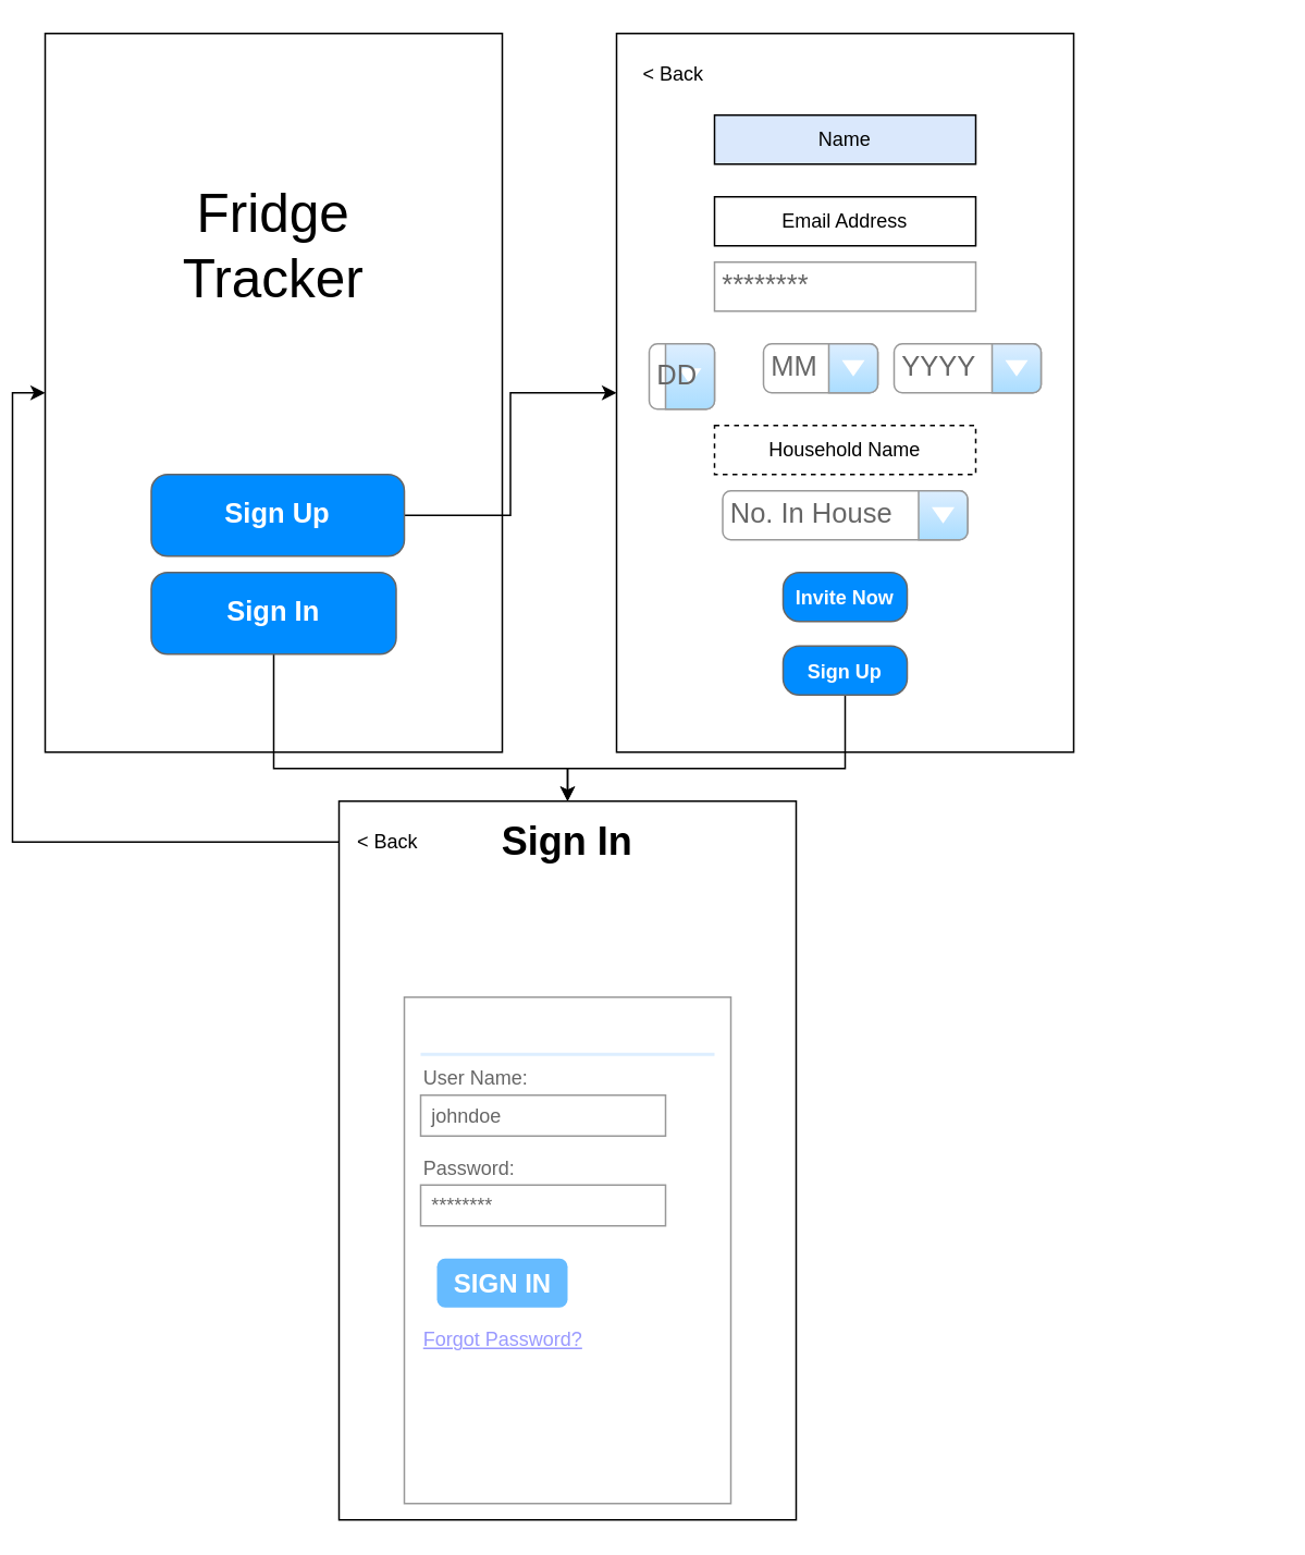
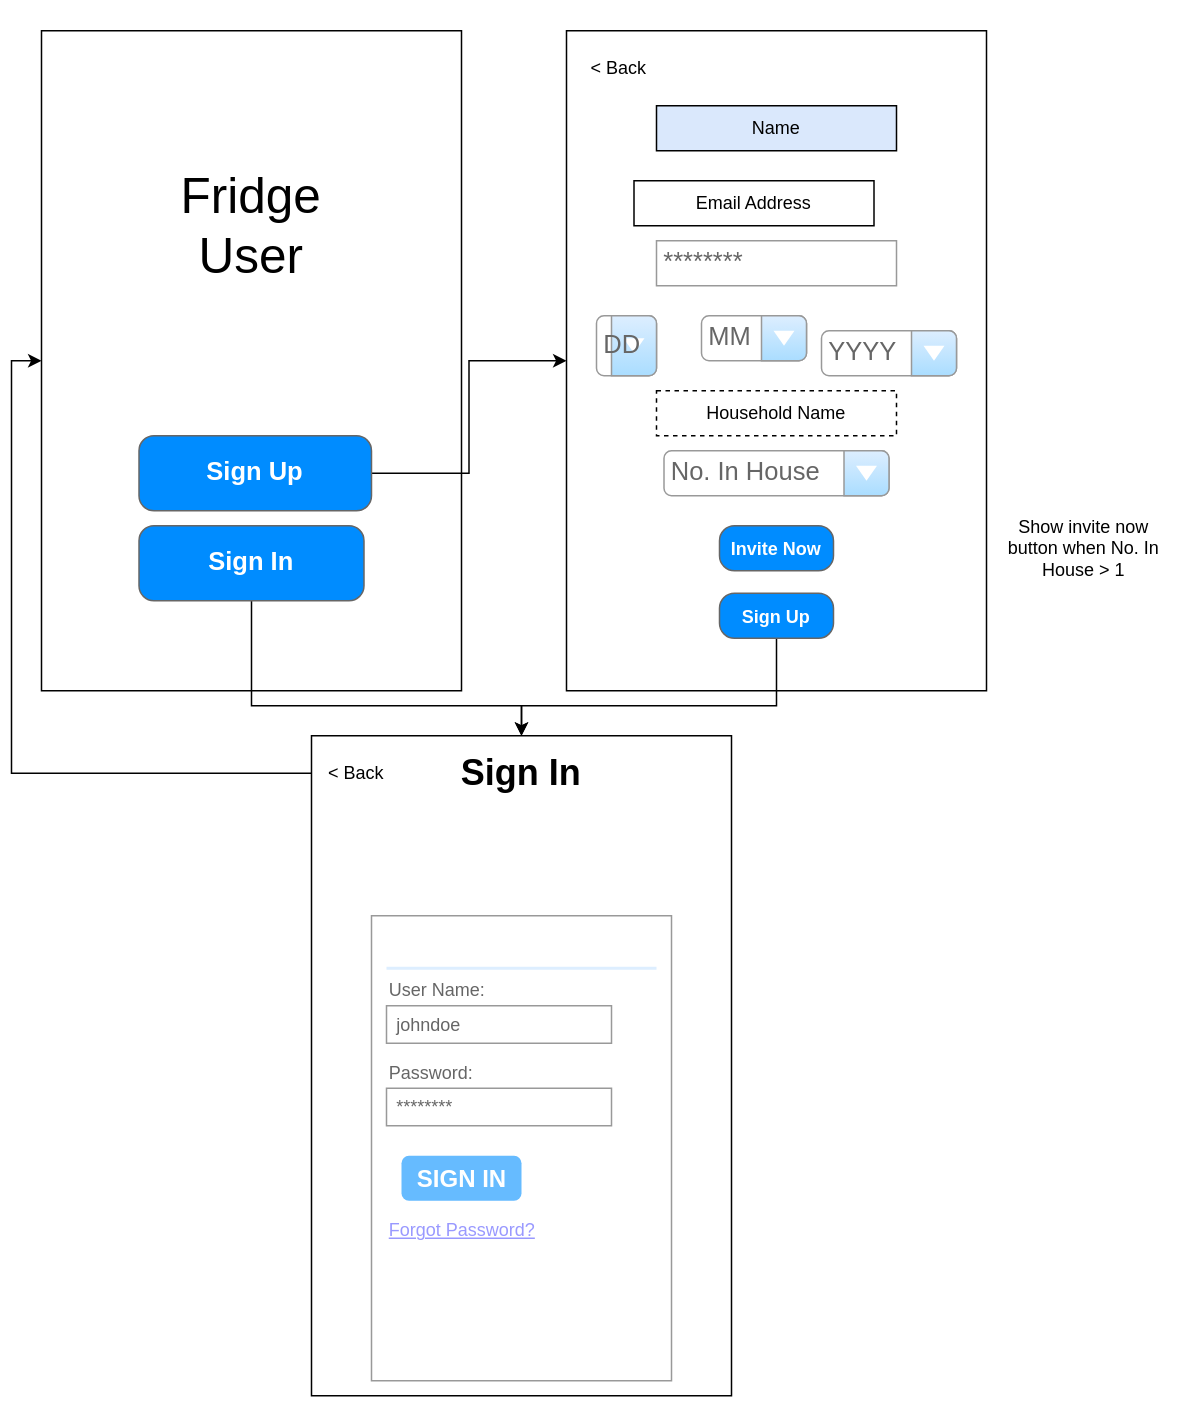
- <mxCell id="10" value="Email Address" style="rounded=0;whiteSpace=wrap;html=1;" vertex="1" parent="1"><mxGeometry x="430" y="120" width="160" height="30" as="geometry" /></mxCell>
+ <mxCell id="10" value="Email Address" style="rounded=0;whiteSpace=wrap;html=1;" vertex="1" parent="1"><mxGeometry x="415" y="120" width="160" height="30" as="geometry" /></mxCell>
- <mxCell id="7" value="&lt;font style=&quot;font-size: 33px;&quot;&gt;Fridge Tracker&lt;/font&gt;" style="text;html=1;strokeColor=none;fillColor=none;align=center;verticalAlign=middle;whiteSpace=wrap;rounded=0;" vertex="1" parent="1"><mxGeometry x="90" y="90" width="140" height="120" as="geometry" /></mxCell>
+ <mxCell id="7" value="&lt;font style=&quot;font-size: 33px;&quot;&gt;Fridge User&lt;/font&gt;" style="text;html=1;strokeColor=none;fillColor=none;align=center;verticalAlign=middle;whiteSpace=wrap;rounded=0;" vertex="1" parent="1"><mxGeometry x="90" y="90" width="140" height="120" as="geometry" /></mxCell>
- <mxCell id="14" value="YYYY" style="strokeWidth=1;shadow=0;dashed=0;align=center;html=1;shape=mxgraph.mockup.forms.comboBox;strokeColor=#999999;fillColor=#ddeeff;align=left;fillColor2=#aaddff;mainText=;fontColor=#666666;fontSize=17;spacingLeft=3;" vertex="1" parent="1"><mxGeometry x="540" y="210" width="90" height="30" as="geometry" /></mxCell>
+ <mxCell id="14" value="YYYY" style="strokeWidth=1;shadow=0;dashed=0;align=center;html=1;shape=mxgraph.mockup.forms.comboBox;strokeColor=#999999;fillColor=#ddeeff;align=left;fillColor2=#aaddff;mainText=;fontColor=#666666;fontSize=17;spacingLeft=3;" vertex="1" parent="1"><mxGeometry x="540" y="220" width="90" height="30" as="geometry" /></mxCell>
+ <mxCell id="18" value="Show invite now button when No. In House &amp;gt; 1" style="text;html=1;strokeColor=none;fillColor=none;align=center;verticalAlign=middle;whiteSpace=wrap;rounded=0;" vertex="1" parent="1"><mxGeometry x="660" y="335" width="110" height="60" as="geometry" /></mxCell>
